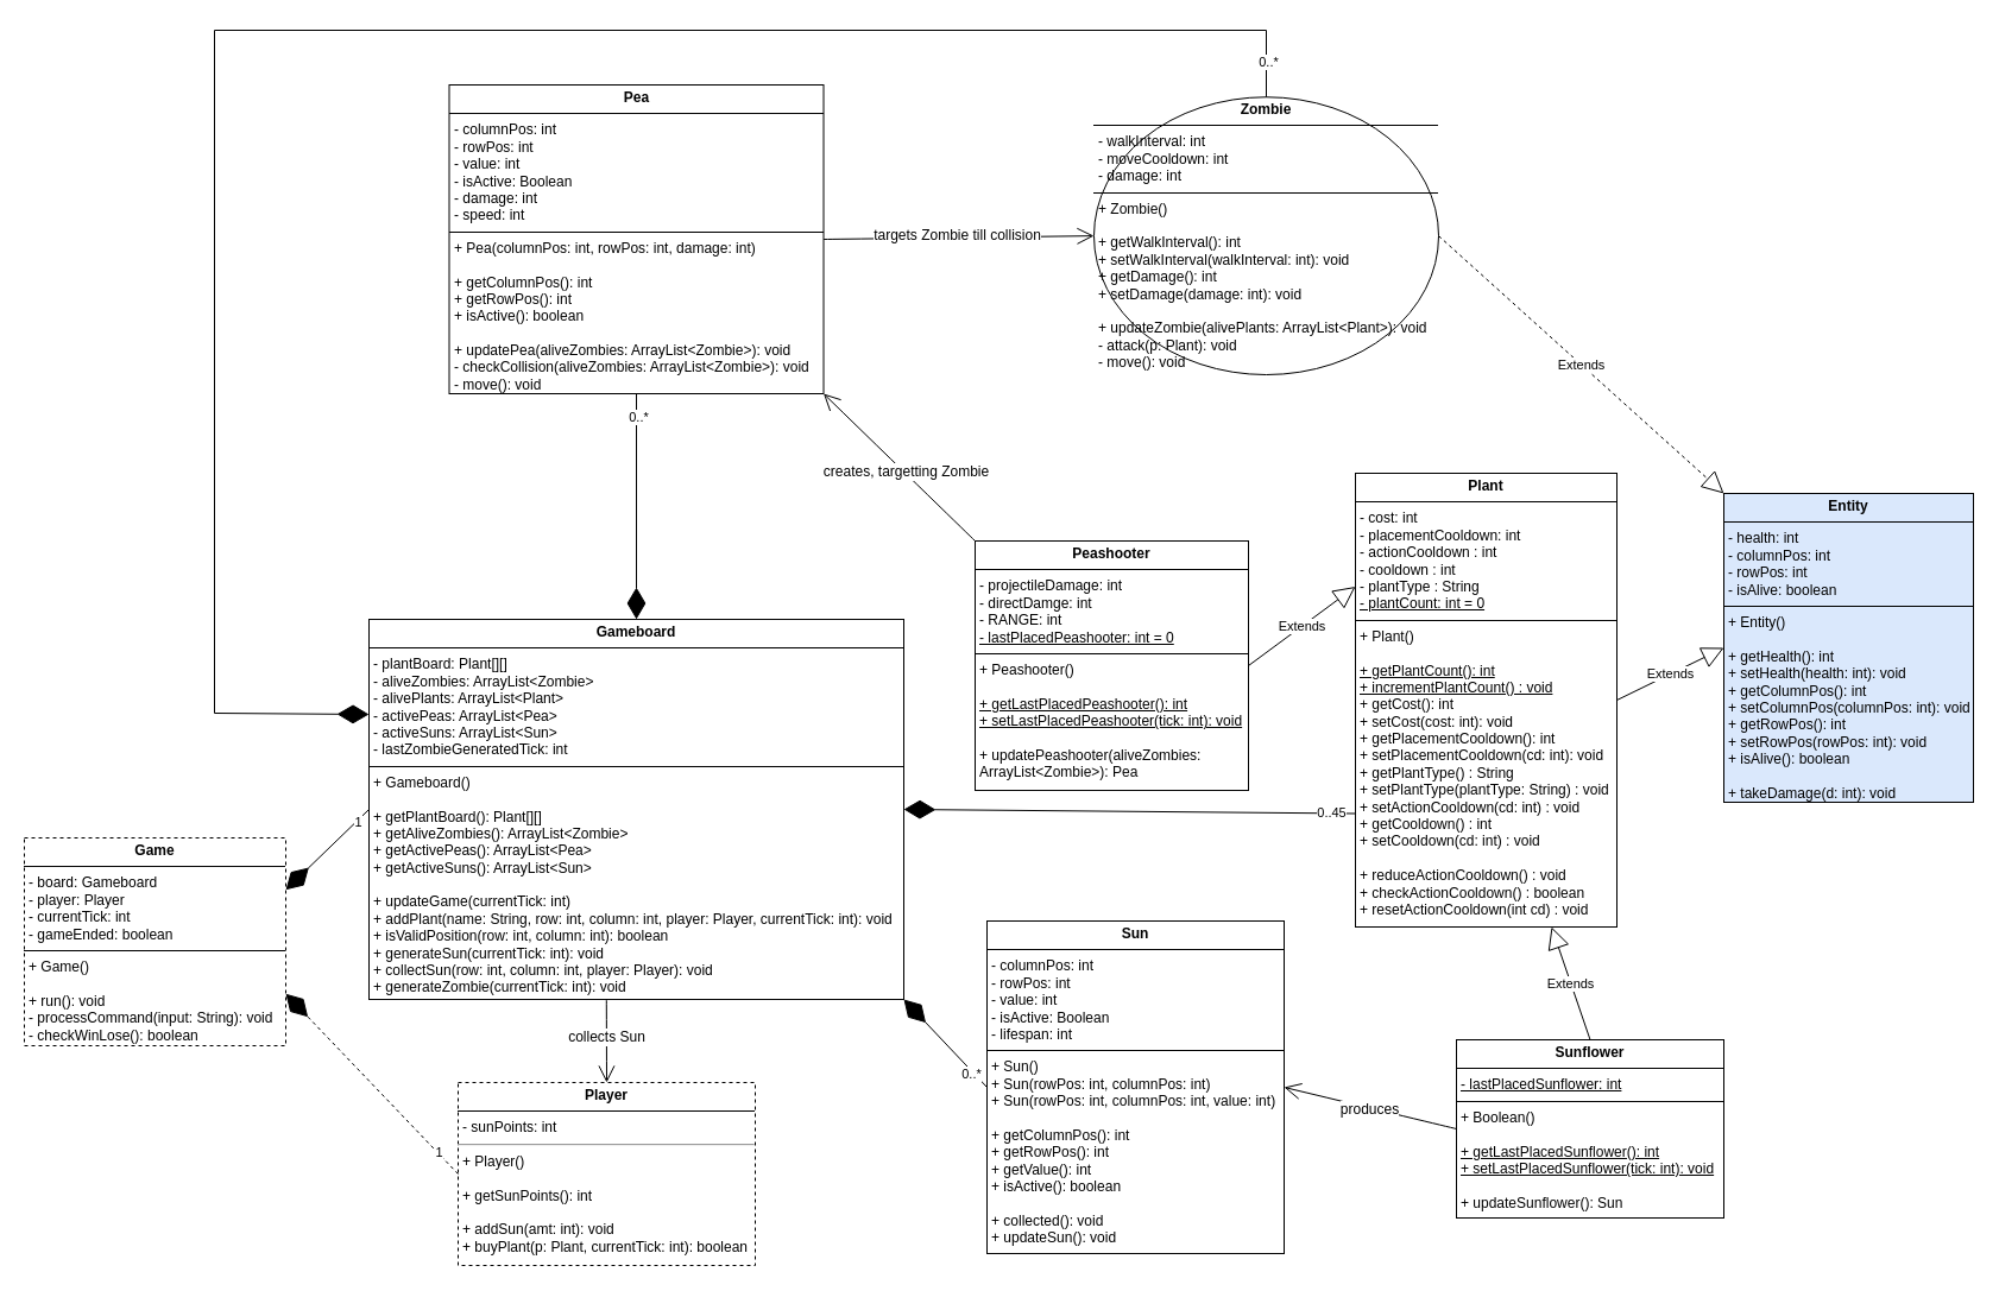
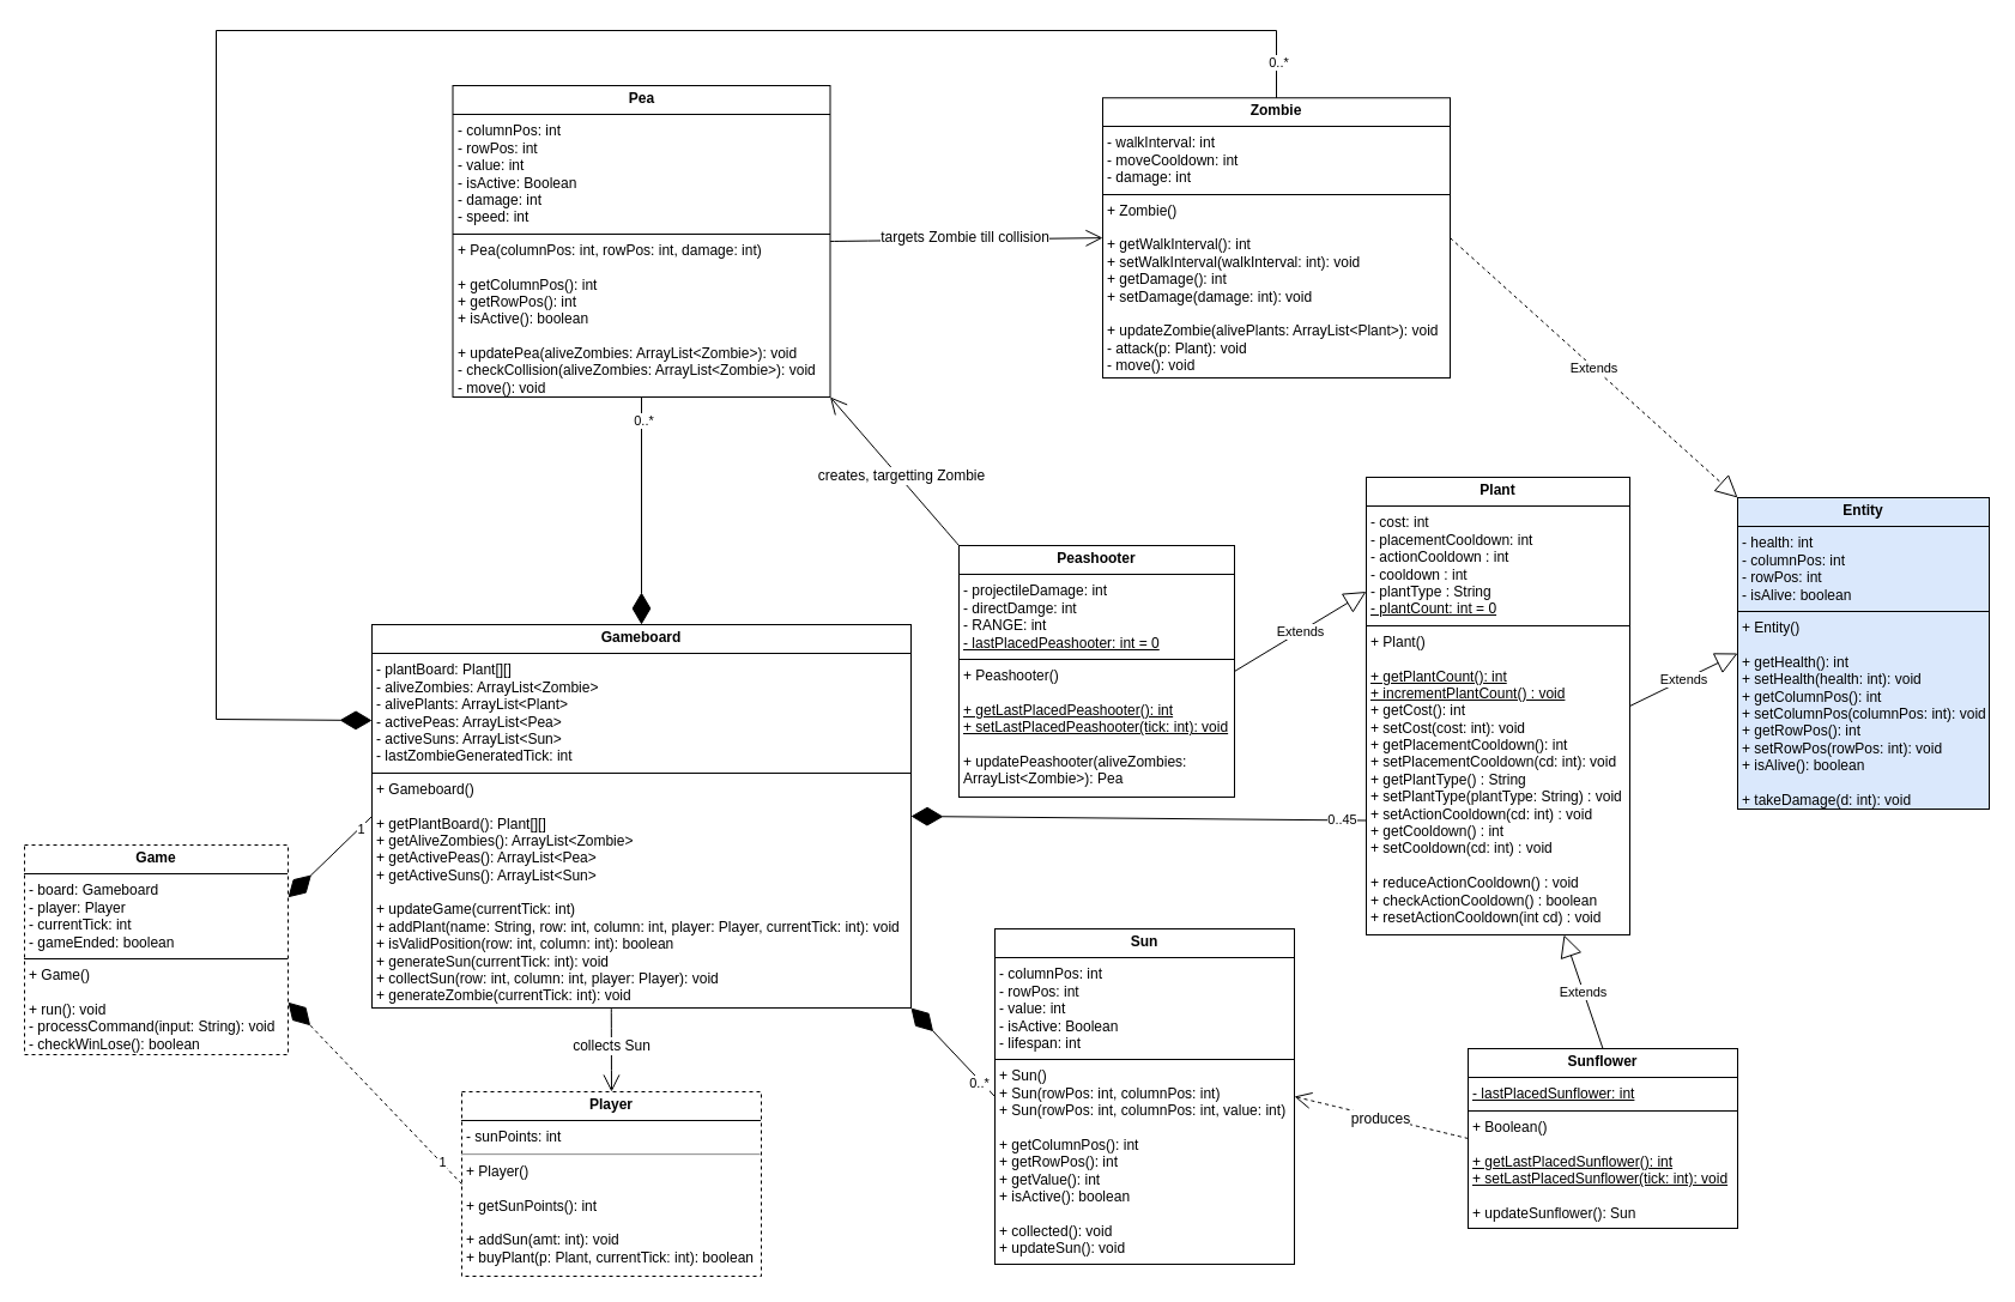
- <mxCell id="2" value="&lt;p style=&quot;margin:0px;margin-top:4px;text-align:center;&quot;&gt;&lt;b&gt;Zombie&lt;/b&gt;&lt;/p&gt;&lt;hr size=&quot;1&quot; style=&quot;border-style:solid;&quot;&gt;&lt;p style=&quot;margin:0px;margin-left:4px;&quot;&gt;- walkInterval: int&lt;/p&gt;&lt;p style=&quot;margin:0px;margin-left:4px;&quot;&gt;- moveCooldown: int&lt;/p&gt;&lt;p style=&quot;margin:0px;margin-left:4px;&quot;&gt;- damage: int&lt;/p&gt;&lt;hr size=&quot;1&quot; style=&quot;border-style:solid;&quot;&gt;&lt;p style=&quot;margin:0px;margin-left:4px;&quot;&gt;+ Zombie()&lt;/p&gt;&lt;p style=&quot;margin:0px;margin-left:4px;&quot;&gt;&lt;br&gt;&lt;/p&gt;&lt;p style=&quot;margin:0px;margin-left:4px;&quot;&gt;+ getWalkInterval(): int&lt;/p&gt;&lt;p style=&quot;margin:0px;margin-left:4px;&quot;&gt;+ setWalkInterval(walkInterval: int): void&lt;/p&gt;&lt;p style=&quot;margin: 0px 0px 0px 4px;&quot;&gt;+ getDamage(): int&lt;/p&gt;&lt;p style=&quot;margin: 0px 0px 0px 4px;&quot;&gt;+ setDamage(damage: int): void&lt;/p&gt;&lt;p style=&quot;margin: 0px 0px 0px 4px;&quot;&gt;&lt;br&gt;&lt;/p&gt;&lt;p style=&quot;margin: 0px 0px 0px 4px;&quot;&gt;+ updateZombie(alivePlants: ArrayList&amp;lt;Plant&amp;gt;): void&lt;/p&gt;&lt;p style=&quot;margin: 0px 0px 0px 4px;&quot;&gt;- attack(p: Plant): void&lt;/p&gt;&lt;p style=&quot;margin: 0px 0px 0px 4px;&quot;&gt;- move(): void&lt;/p&gt;" style="ellipse;verticalAlign=top;align=left;overflow=fill;html=1;whiteSpace=wrap;" parent="1" vertex="1"><mxGeometry x="920" y="76.25" width="290" height="233.75" as="geometry" /></mxCell>
+ <mxCell id="2" value="&lt;p style=&quot;margin:0px;margin-top:4px;text-align:center;&quot;&gt;&lt;b&gt;Zombie&lt;/b&gt;&lt;/p&gt;&lt;hr size=&quot;1&quot; style=&quot;border-style:solid;&quot;&gt;&lt;p style=&quot;margin:0px;margin-left:4px;&quot;&gt;- walkInterval: int&lt;/p&gt;&lt;p style=&quot;margin:0px;margin-left:4px;&quot;&gt;- moveCooldown: int&lt;/p&gt;&lt;p style=&quot;margin:0px;margin-left:4px;&quot;&gt;- damage: int&lt;/p&gt;&lt;hr size=&quot;1&quot; style=&quot;border-style:solid;&quot;&gt;&lt;p style=&quot;margin:0px;margin-left:4px;&quot;&gt;+ Zombie()&lt;/p&gt;&lt;p style=&quot;margin:0px;margin-left:4px;&quot;&gt;&lt;br&gt;&lt;/p&gt;&lt;p style=&quot;margin:0px;margin-left:4px;&quot;&gt;+ getWalkInterval(): int&lt;/p&gt;&lt;p style=&quot;margin:0px;margin-left:4px;&quot;&gt;+ setWalkInterval(walkInterval: int): void&lt;/p&gt;&lt;p style=&quot;margin: 0px 0px 0px 4px;&quot;&gt;+ getDamage(): int&lt;/p&gt;&lt;p style=&quot;margin: 0px 0px 0px 4px;&quot;&gt;+ setDamage(damage: int): void&lt;/p&gt;&lt;p style=&quot;margin: 0px 0px 0px 4px;&quot;&gt;&lt;br&gt;&lt;/p&gt;&lt;p style=&quot;margin: 0px 0px 0px 4px;&quot;&gt;+ updateZombie(alivePlants: ArrayList&amp;lt;Plant&amp;gt;): void&lt;/p&gt;&lt;p style=&quot;margin: 0px 0px 0px 4px;&quot;&gt;- attack(p: Plant): void&lt;/p&gt;&lt;p style=&quot;margin: 0px 0px 0px 4px;&quot;&gt;- move(): void&lt;/p&gt;" style="verticalAlign=top;align=left;overflow=fill;html=1;whiteSpace=wrap;" parent="1" vertex="1"><mxGeometry x="920" y="76.25" width="290" height="233.75" as="geometry" /></mxCell>
- <mxCell id="6" value="&lt;p style=&quot;margin:0px;margin-top:4px;text-align:center;&quot;&gt;&lt;b&gt;Peashooter&lt;/b&gt;&lt;/p&gt;&lt;hr size=&quot;1&quot; style=&quot;border-style:solid;&quot;&gt;&lt;p style=&quot;margin:0px;margin-left:4px;&quot;&gt;&lt;span style=&quot;background-color: transparent; color: light-dark(rgb(0, 0, 0), rgb(255, 255, 255));&quot;&gt;- projectileDamage: int&lt;/span&gt;&lt;/p&gt;&lt;p style=&quot;margin:0px;margin-left:4px;&quot;&gt;- directDamge: int&lt;/p&gt;&lt;p style=&quot;margin:0px;margin-left:4px;&quot;&gt;- RANGE: int&lt;/p&gt;&lt;p style=&quot;margin:0px;margin-left:4px;&quot;&gt;&lt;u&gt;- lastPlacedPeashooter: int = 0&lt;/u&gt;&lt;/p&gt;&lt;hr size=&quot;1&quot; style=&quot;border-style:solid;&quot;&gt;&lt;p style=&quot;margin:0px;margin-left:4px;&quot;&gt;+ Peashooter()&lt;/p&gt;&lt;p style=&quot;margin:0px;margin-left:4px;&quot;&gt;&lt;br&gt;&lt;/p&gt;&lt;p style=&quot;margin: 0px 0px 0px 4px;&quot;&gt;&lt;span style=&quot;background-color: transparent; color: light-dark(rgb(0, 0, 0), rgb(255, 255, 255));&quot;&gt;&lt;u&gt;+ getLastPlacedPeashooter(): int&lt;/u&gt;&lt;/span&gt;&lt;/p&gt;&lt;p style=&quot;margin: 0px 0px 0px 4px;&quot;&gt;&lt;u&gt;+ setLastPlacedPeashooter(tick: int): void&lt;/u&gt;&lt;span style=&quot;background-color: transparent; color: light-dark(rgb(0, 0, 0), rgb(255, 255, 255));&quot;&gt;&lt;br&gt;&lt;/span&gt;&lt;/p&gt;&lt;p style=&quot;margin: 0px 0px 0px 4px;&quot;&gt;&lt;span style=&quot;background-color: transparent; color: light-dark(rgb(0, 0, 0), rgb(255, 255, 255));&quot;&gt;&lt;br&gt;&lt;/span&gt;&lt;/p&gt;&lt;p style=&quot;margin: 0px 0px 0px 4px;&quot;&gt;+ updatePeashooter(aliveZombies: ArrayList&amp;lt;Zombie&amp;gt;): Pea&lt;/p&gt;" style="verticalAlign=top;align=left;overflow=fill;html=1;whiteSpace=wrap;" parent="1" vertex="1"><mxGeometry x="820" y="450" width="230" height="210" as="geometry" /></mxCell>
+ <mxCell id="6" value="&lt;p style=&quot;margin:0px;margin-top:4px;text-align:center;&quot;&gt;&lt;b&gt;Peashooter&lt;/b&gt;&lt;/p&gt;&lt;hr size=&quot;1&quot; style=&quot;border-style:solid;&quot;&gt;&lt;p style=&quot;margin:0px;margin-left:4px;&quot;&gt;&lt;span style=&quot;background-color: transparent; color: light-dark(rgb(0, 0, 0), rgb(255, 255, 255));&quot;&gt;- projectileDamage: int&lt;/span&gt;&lt;/p&gt;&lt;p style=&quot;margin:0px;margin-left:4px;&quot;&gt;- directDamge: int&lt;/p&gt;&lt;p style=&quot;margin:0px;margin-left:4px;&quot;&gt;- RANGE: int&lt;/p&gt;&lt;p style=&quot;margin:0px;margin-left:4px;&quot;&gt;&lt;u&gt;- lastPlacedPeashooter: int = 0&lt;/u&gt;&lt;/p&gt;&lt;hr size=&quot;1&quot; style=&quot;border-style:solid;&quot;&gt;&lt;p style=&quot;margin:0px;margin-left:4px;&quot;&gt;+ Peashooter()&lt;/p&gt;&lt;p style=&quot;margin:0px;margin-left:4px;&quot;&gt;&lt;br&gt;&lt;/p&gt;&lt;p style=&quot;margin: 0px 0px 0px 4px;&quot;&gt;&lt;span style=&quot;background-color: transparent; color: light-dark(rgb(0, 0, 0), rgb(255, 255, 255));&quot;&gt;&lt;u&gt;+ getLastPlacedPeashooter(): int&lt;/u&gt;&lt;/span&gt;&lt;/p&gt;&lt;p style=&quot;margin: 0px 0px 0px 4px;&quot;&gt;&lt;u&gt;+ setLastPlacedPeashooter(tick: int): void&lt;/u&gt;&lt;span style=&quot;background-color: transparent; color: light-dark(rgb(0, 0, 0), rgb(255, 255, 255));&quot;&gt;&lt;br&gt;&lt;/span&gt;&lt;/p&gt;&lt;p style=&quot;margin: 0px 0px 0px 4px;&quot;&gt;&lt;span style=&quot;background-color: transparent; color: light-dark(rgb(0, 0, 0), rgb(255, 255, 255));&quot;&gt;&lt;br&gt;&lt;/span&gt;&lt;/p&gt;&lt;p style=&quot;margin: 0px 0px 0px 4px;&quot;&gt;+ updatePeashooter(aliveZombies: ArrayList&amp;lt;Zombie&amp;gt;): Pea&lt;/p&gt;" style="verticalAlign=top;align=left;overflow=fill;html=1;whiteSpace=wrap;" parent="1" vertex="1"><mxGeometry x="800" y="450" width="230" height="210" as="geometry" /></mxCell>
- <mxCell id="30" value="" style="endArrow=open;endFill=1;endSize=12;html=1;rounded=0;fontSize=12;curved=1;exitX=0;exitY=0.5;exitDx=0;exitDy=0;entryX=1;entryY=0.5;entryDx=0;entryDy=0;" parent="1" source="4" target="9" edge="1"><mxGeometry width="160" relative="1" as="geometry"><mxPoint x="890" y="890" as="sourcePoint" /><mxPoint x="1050" y="930" as="targetPoint" /></mxGeometry></mxCell>
+ <mxCell id="30" value="" style="endArrow=open;endFill=1;endSize=12;html=1;rounded=0;fontSize=12;curved=1;exitX=0;exitY=0.5;exitDx=0;exitDy=0;entryX=1;entryY=0.5;entryDx=0;entryDy=0;dashed=1;" parent="1" source="4" target="9" edge="1"><mxGeometry width="160" relative="1" as="geometry"><mxPoint x="890" y="890" as="sourcePoint" /><mxPoint x="1050" y="930" as="targetPoint" /></mxGeometry></mxCell>
